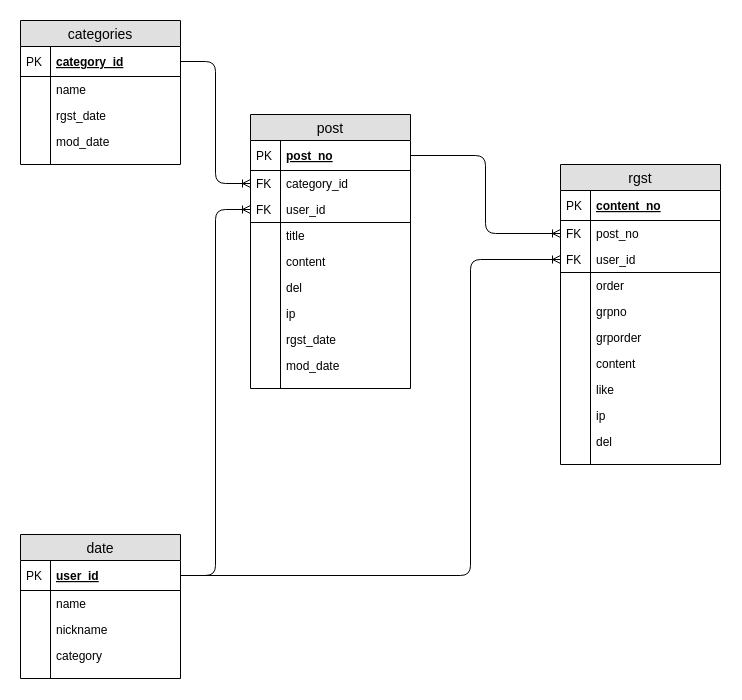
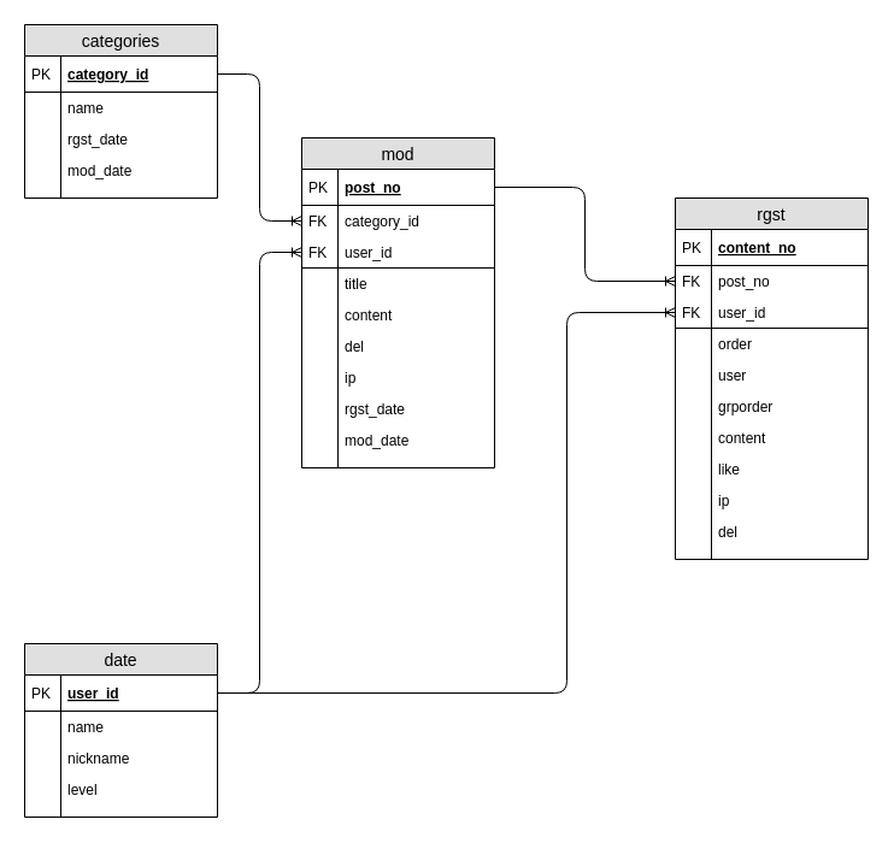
- <mxCell id="15" value="post" style="swimlane;fontStyle=0;childLayout=stackLayout;horizontal=1;startSize=26;fillColor=#e0e0e0;horizontalStack=0;resizeParent=1;resizeParentMax=0;resizeLast=0;collapsible=1;marginBottom=0;swimlaneFillColor=#ffffff;align=center;fontSize=14;rounded=0;shadow=0;strokeWidth=1;" vertex="1" parent="1"><mxGeometry x="250" y="114" width="160" height="274" as="geometry" /></mxCell>
+ <mxCell id="15" value="mod" style="swimlane;fontStyle=0;childLayout=stackLayout;horizontal=1;startSize=26;fillColor=#e0e0e0;horizontalStack=0;resizeParent=1;resizeParentMax=0;resizeLast=0;collapsible=1;marginBottom=0;swimlaneFillColor=#ffffff;align=center;fontSize=14;rounded=0;shadow=0;strokeWidth=1;" vertex="1" parent="1"><mxGeometry x="250" y="114" width="160" height="274" as="geometry" /></mxCell>
- <mxCell id="45" value="grpno" style="shape=partialRectangle;top=0;left=0;right=0;bottom=0;align=left;verticalAlign=top;fillColor=none;spacingLeft=34;spacingRight=4;overflow=hidden;rotatable=0;points=[[0,0.5],[1,0.5]];portConstraint=eastwest;dropTarget=0;fontSize=12;" vertex="1" parent="36"><mxGeometry y="134" width="160" height="26" as="geometry" /></mxCell>
+ <mxCell id="45" value="user" style="shape=partialRectangle;top=0;left=0;right=0;bottom=0;align=left;verticalAlign=top;fillColor=none;spacingLeft=34;spacingRight=4;overflow=hidden;rotatable=0;points=[[0,0.5],[1,0.5]];portConstraint=eastwest;dropTarget=0;fontSize=12;" vertex="1" parent="36"><mxGeometry y="134" width="160" height="26" as="geometry" /></mxCell>
- <mxCell id="66" value="category" style="shape=partialRectangle;top=0;left=0;right=0;bottom=0;align=left;verticalAlign=top;fillColor=none;spacingLeft=34;spacingRight=4;overflow=hidden;rotatable=0;points=[[0,0.5],[1,0.5]];portConstraint=eastwest;dropTarget=0;fontSize=12;" vertex="1" parent="59"><mxGeometry y="108" width="160" height="26" as="geometry" /></mxCell>
+ <mxCell id="66" value="level" style="shape=partialRectangle;top=0;left=0;right=0;bottom=0;align=left;verticalAlign=top;fillColor=none;spacingLeft=34;spacingRight=4;overflow=hidden;rotatable=0;points=[[0,0.5],[1,0.5]];portConstraint=eastwest;dropTarget=0;fontSize=12;" vertex="1" parent="59"><mxGeometry y="108" width="160" height="26" as="geometry" /></mxCell>
